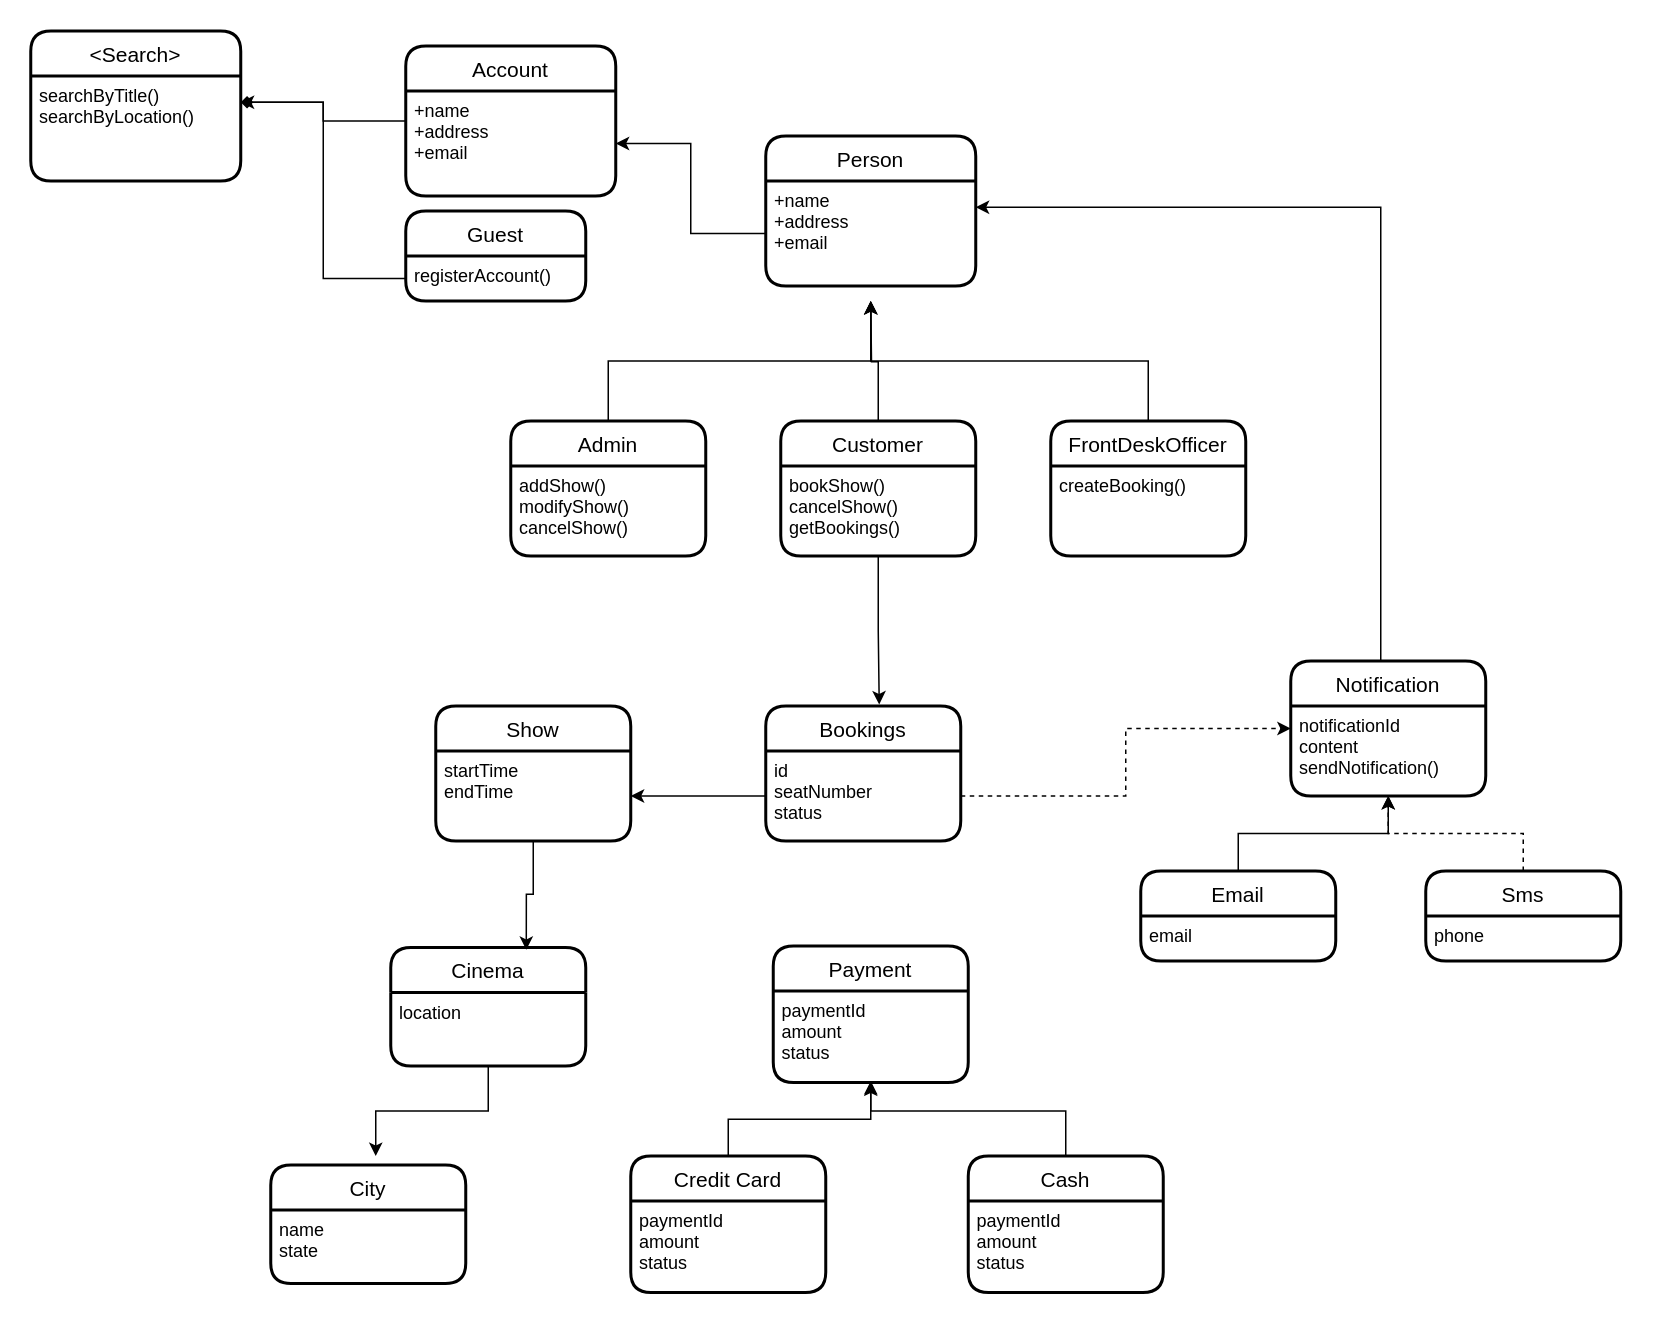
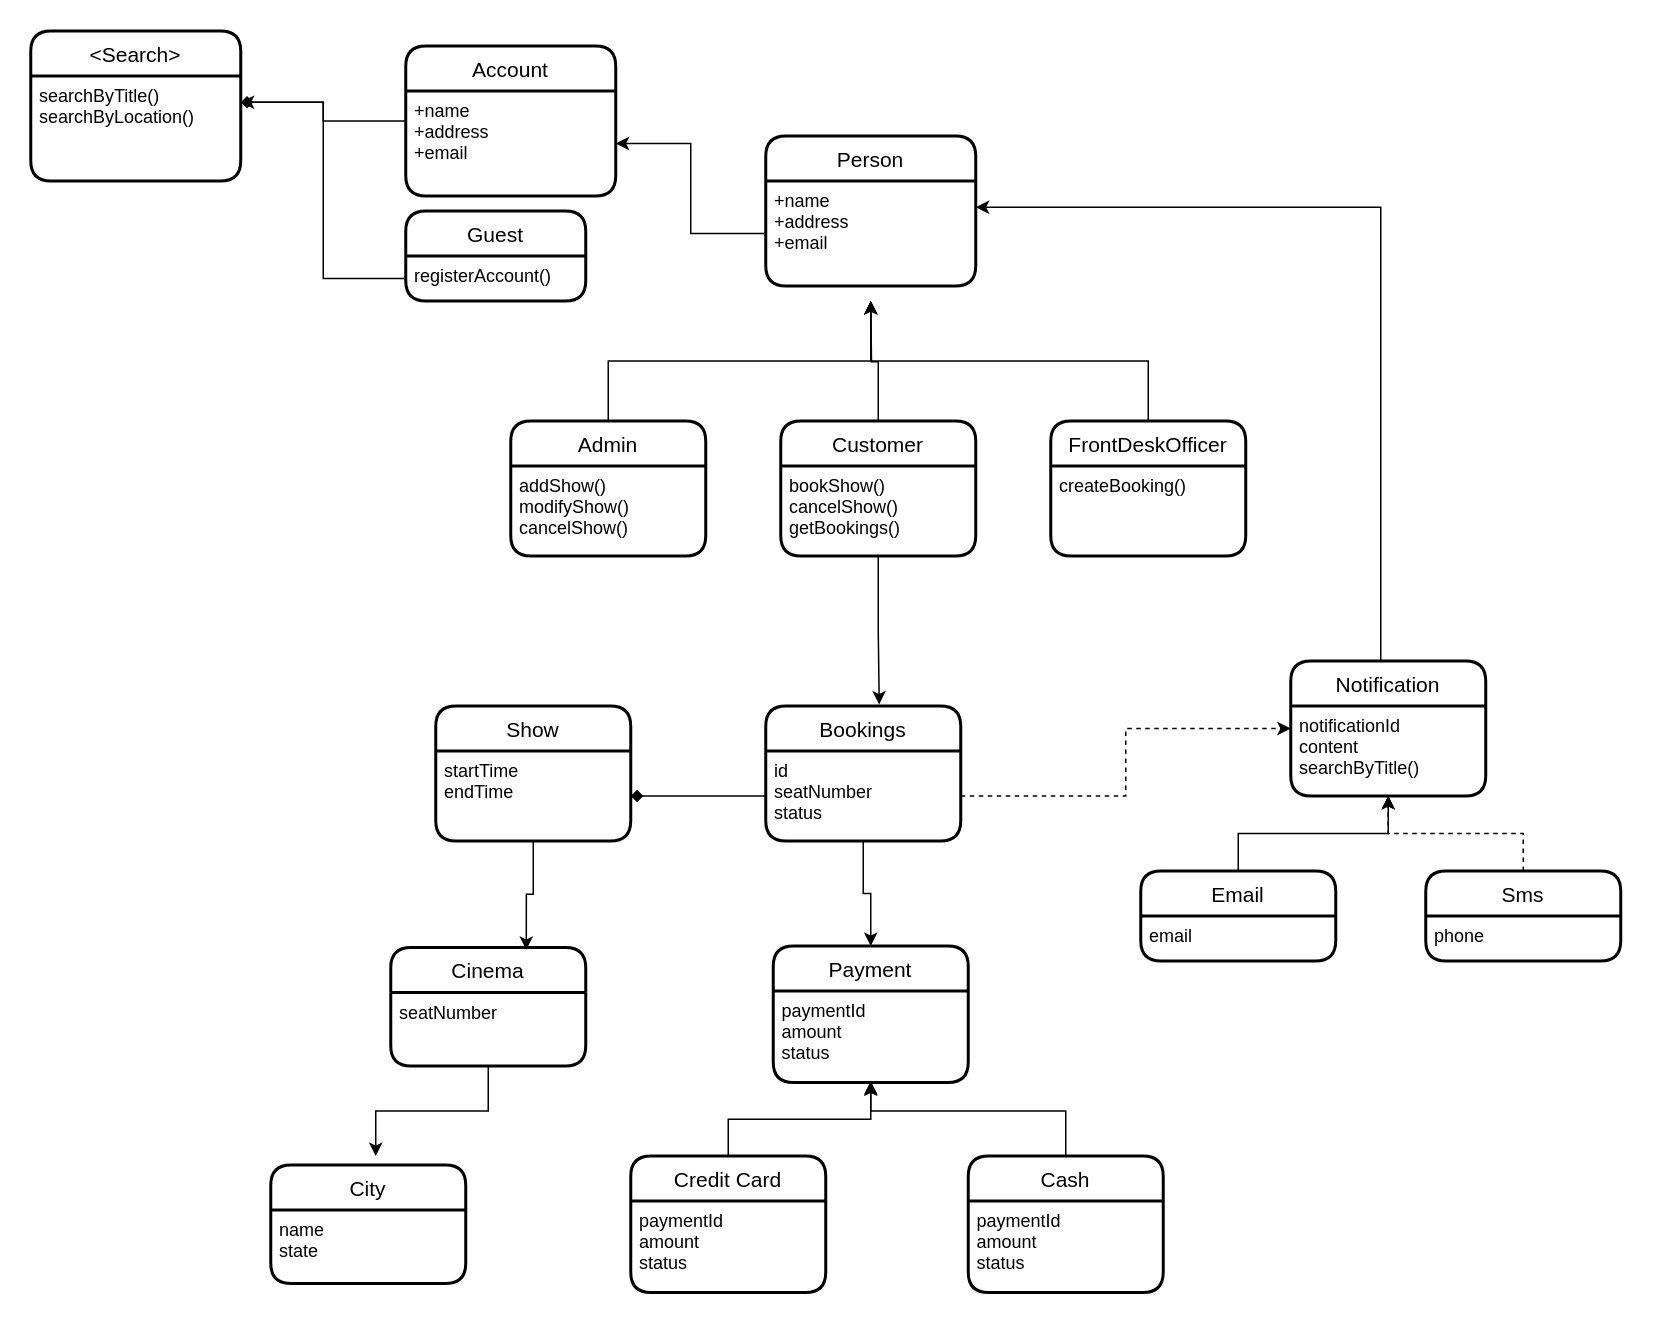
- <mxCell id="27" value="notificationId&#10;content&#10;sendNotification()" style="align=left;strokeColor=none;fillColor=none;spacingLeft=4;fontSize=12;verticalAlign=top;resizable=0;rotatable=0;part=1;" parent="26" vertex="1"><mxGeometry y="30" width="130" height="60" as="geometry" /></mxCell>
+ <mxCell id="27" value="notificationId&#10;content&#10;searchByTitle()" style="align=left;strokeColor=none;fillColor=none;spacingLeft=4;fontSize=12;verticalAlign=top;resizable=0;rotatable=0;part=1;" parent="26" vertex="1"><mxGeometry y="30" width="130" height="60" as="geometry" /></mxCell>
- <mxCell id="50" style="edgeStyle=orthogonalEdgeStyle;rounded=0;orthogonalLoop=1;jettySize=auto;html=1;entryX=1;entryY=0.5;entryDx=0;entryDy=0;" edge="1" parent="1" source="23" target="45"><mxGeometry relative="1" as="geometry" /></mxCell>
+ <mxCell id="50" style="edgeStyle=orthogonalEdgeStyle;rounded=0;orthogonalLoop=1;jettySize=auto;html=1;entryX=1;entryY=0.5;entryDx=0;entryDy=0;endArrow=diamond;" edge="1" parent="1" source="23" target="45"><mxGeometry relative="1" as="geometry" /></mxCell>
+ <mxCell id="43" style="edgeStyle=orthogonalEdgeStyle;rounded=0;orthogonalLoop=1;jettySize=auto;html=1;entryX=0.5;entryY=0;entryDx=0;entryDy=0;" edge="1" parent="1" source="23" target="35"><mxGeometry relative="1" as="geometry" /></mxCell>
- <mxCell id="47" value="location" style="align=left;strokeColor=none;fillColor=none;spacingLeft=4;fontSize=12;verticalAlign=top;resizable=0;rotatable=0;part=1;" vertex="1" parent="46"><mxGeometry y="30" width="130" height="49" as="geometry" /></mxCell>
+ <mxCell id="47" value="seatNumber" style="align=left;strokeColor=none;fillColor=none;spacingLeft=4;fontSize=12;verticalAlign=top;resizable=0;rotatable=0;part=1;" vertex="1" parent="46"><mxGeometry y="30" width="130" height="49" as="geometry" /></mxCell>
